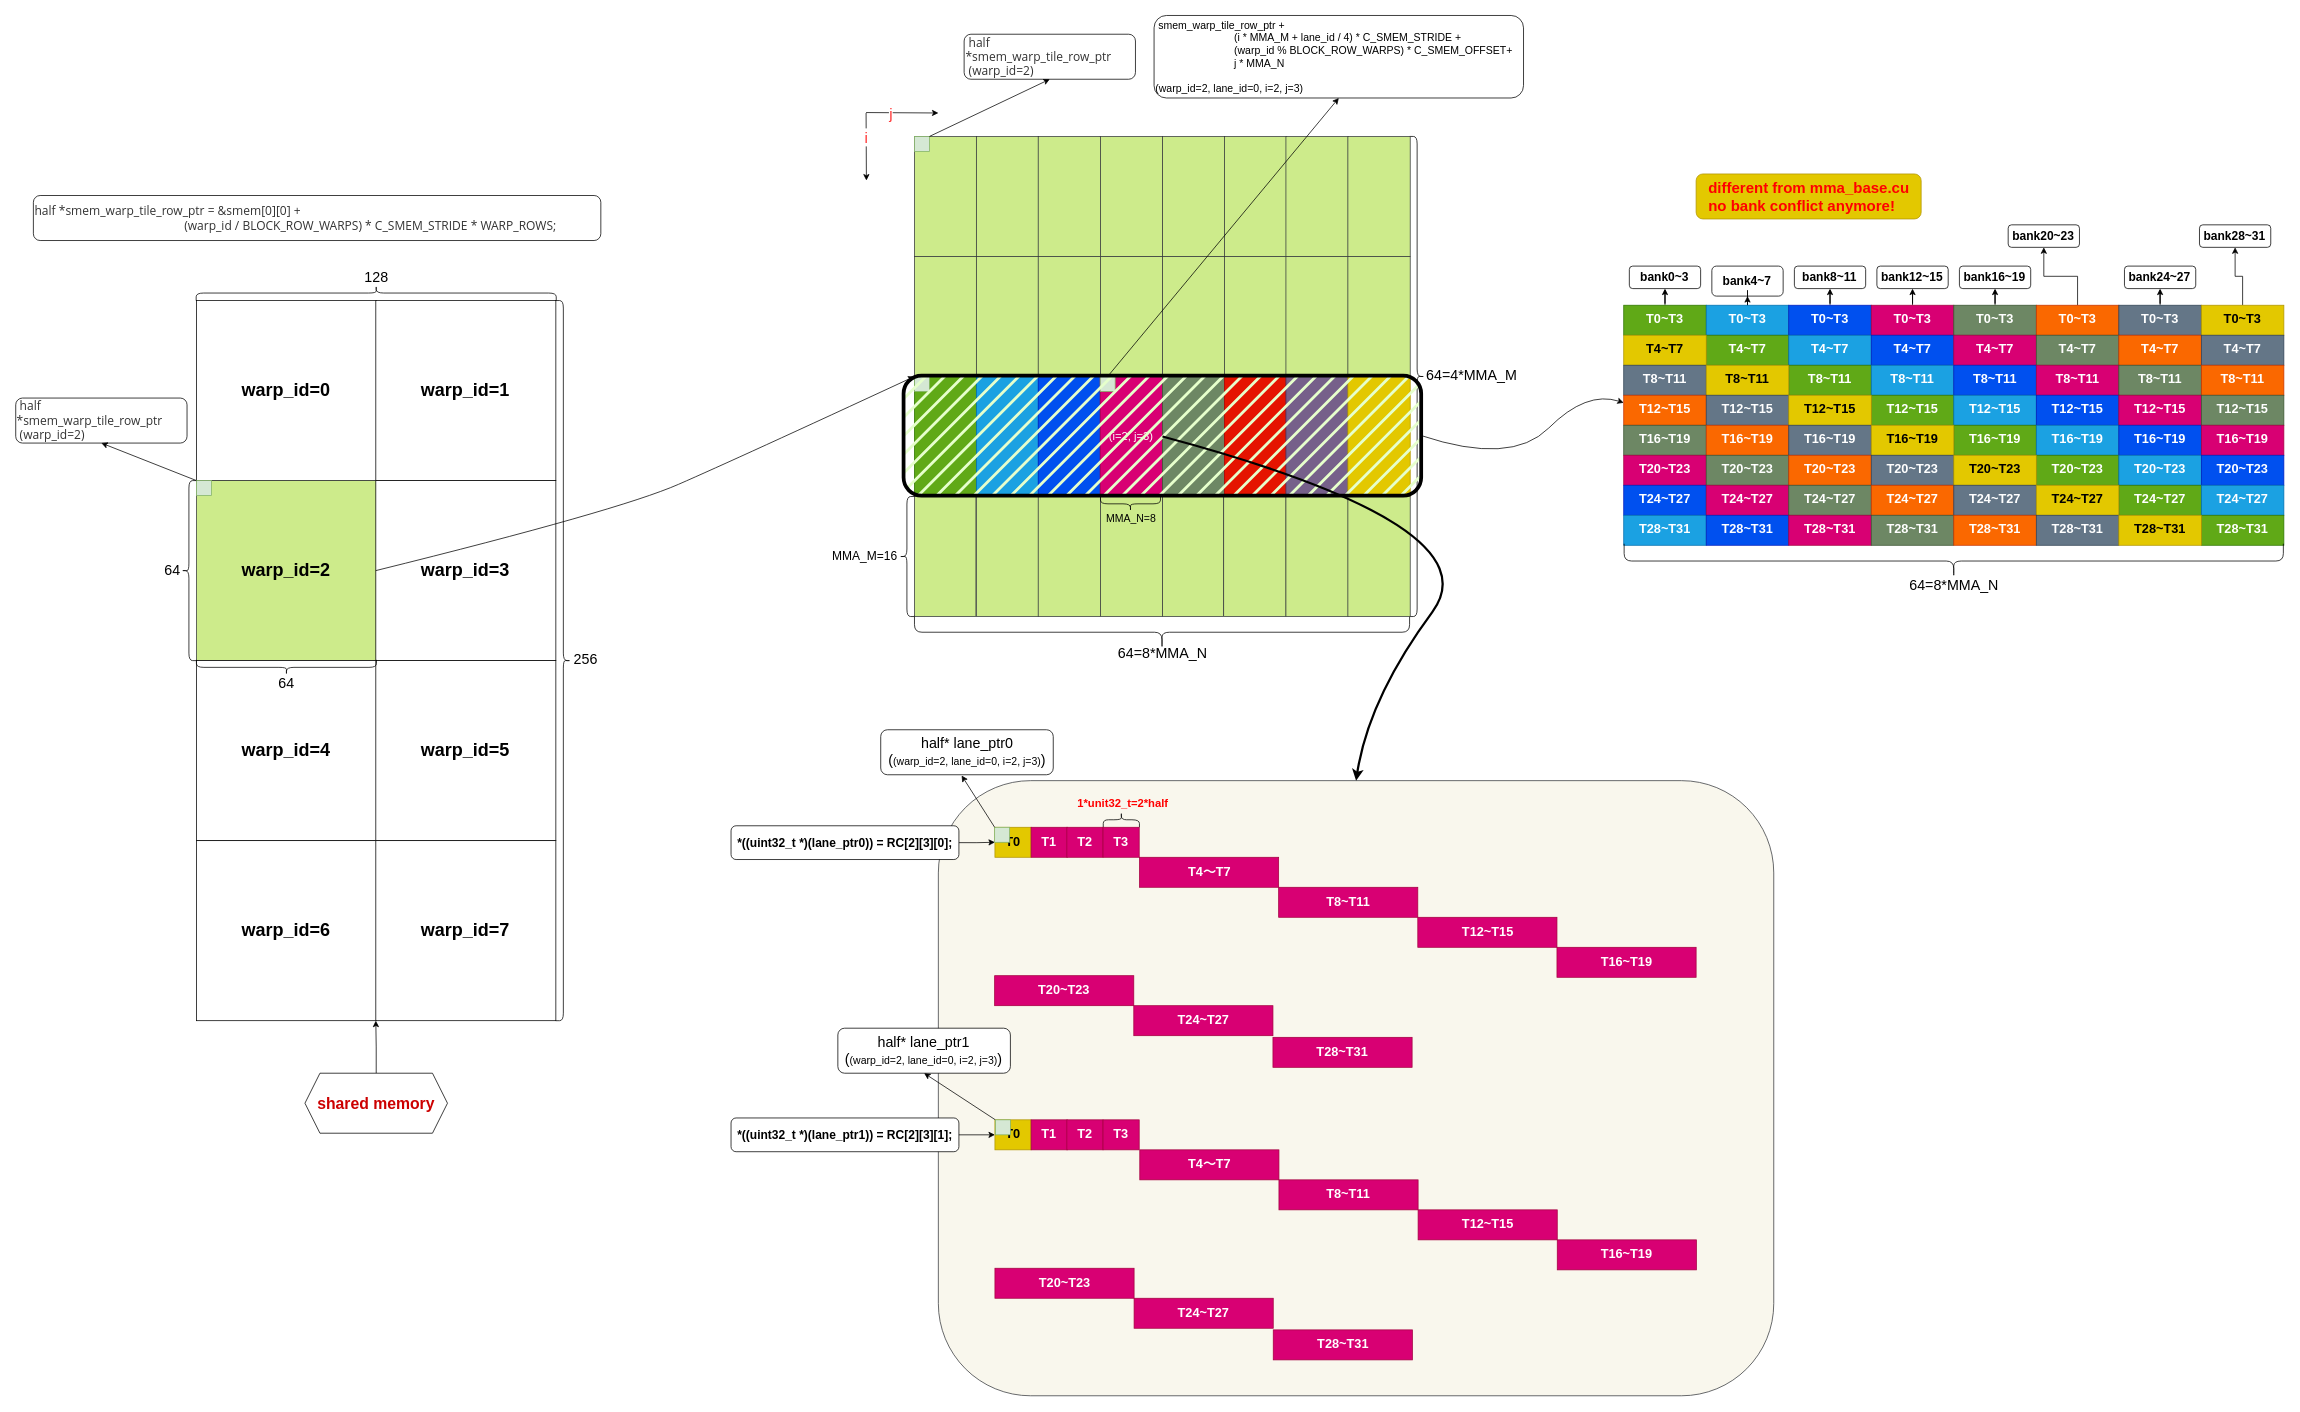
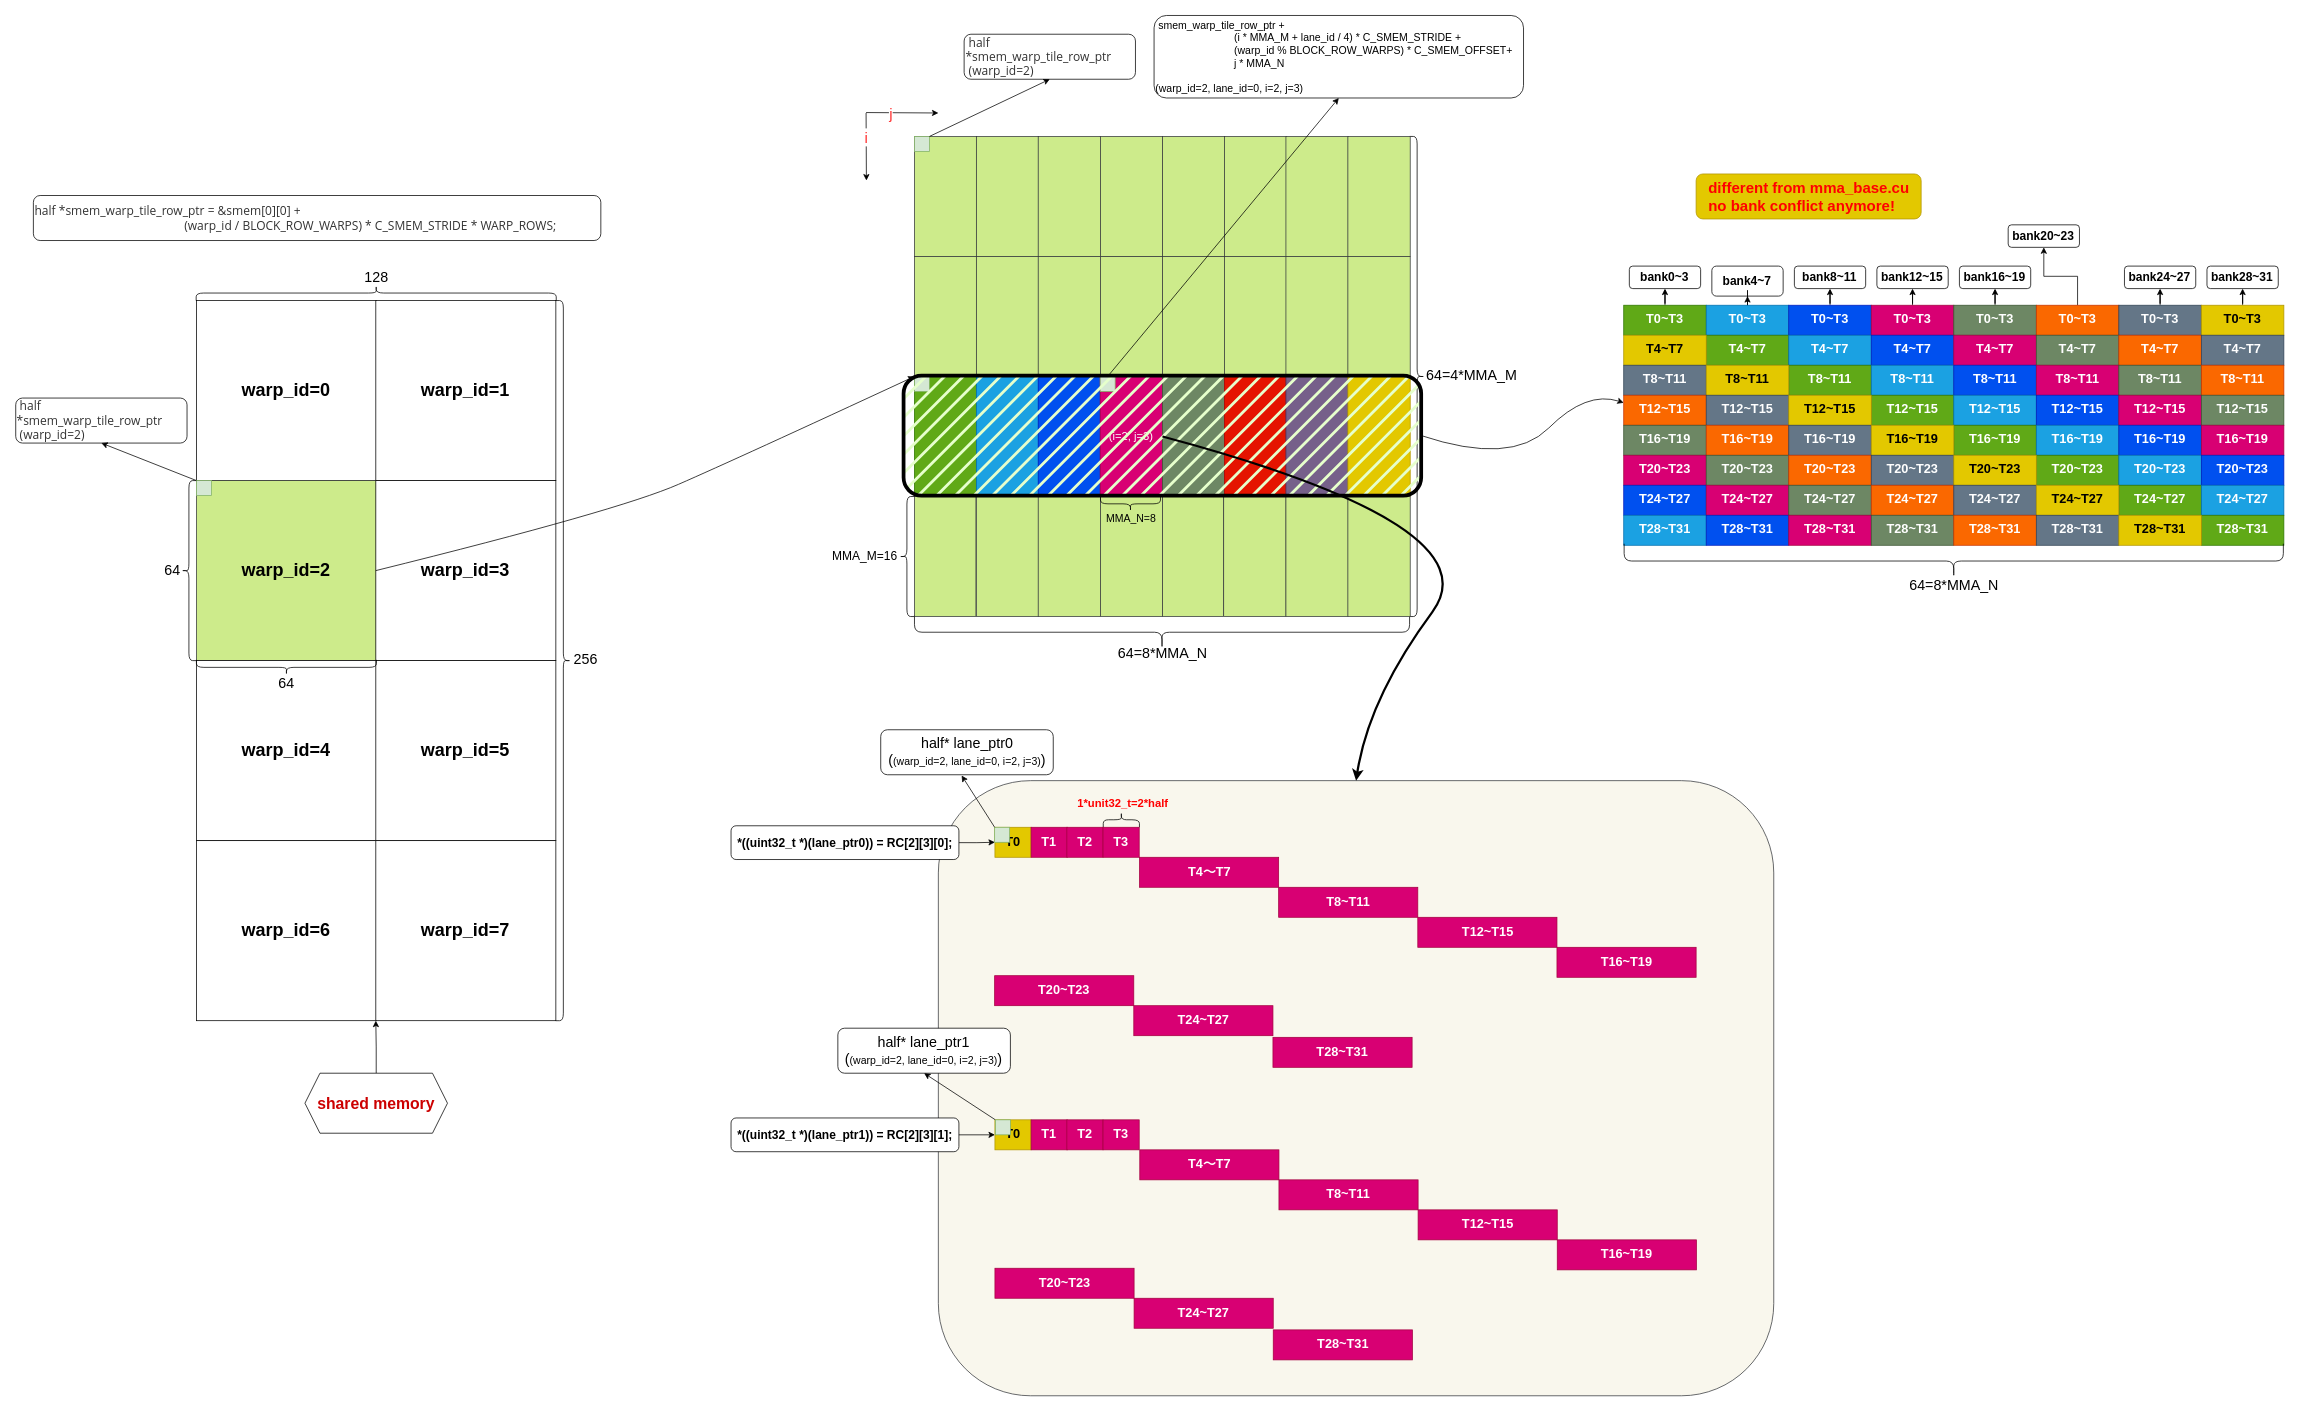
- <mxCell id="99" value="&lt;font style=&quot;font-size: 16px;&quot;&gt;&lt;b&gt;bank28~31&lt;/b&gt;&lt;/font&gt;" style="rounded=1;whiteSpace=wrap;html=1;" vertex="1" parent="1"><mxGeometry x="2931.49" y="299.09" width="95.03" height="30" as="geometry" /></mxCell>
+ <mxCell id="99" value="&lt;font style=&quot;font-size: 16px;&quot;&gt;&lt;b&gt;bank28~31&lt;/b&gt;&lt;/font&gt;" style="rounded=1;whiteSpace=wrap;html=1;" vertex="1" parent="1"><mxGeometry x="2941.49" y="354.09" width="95.03" height="30" as="geometry" /></mxCell>
